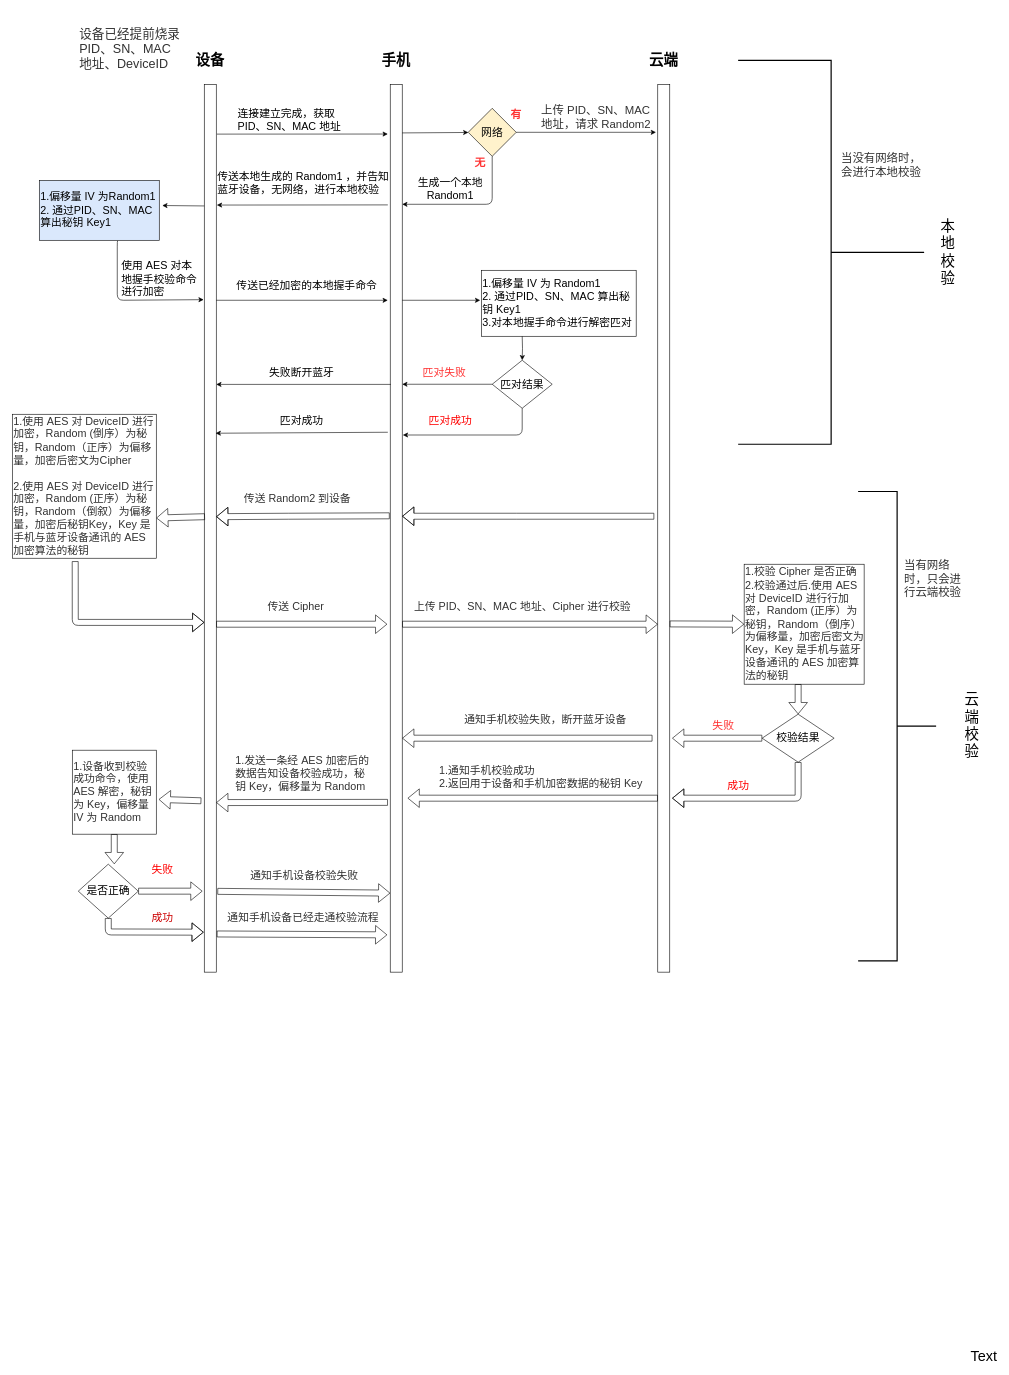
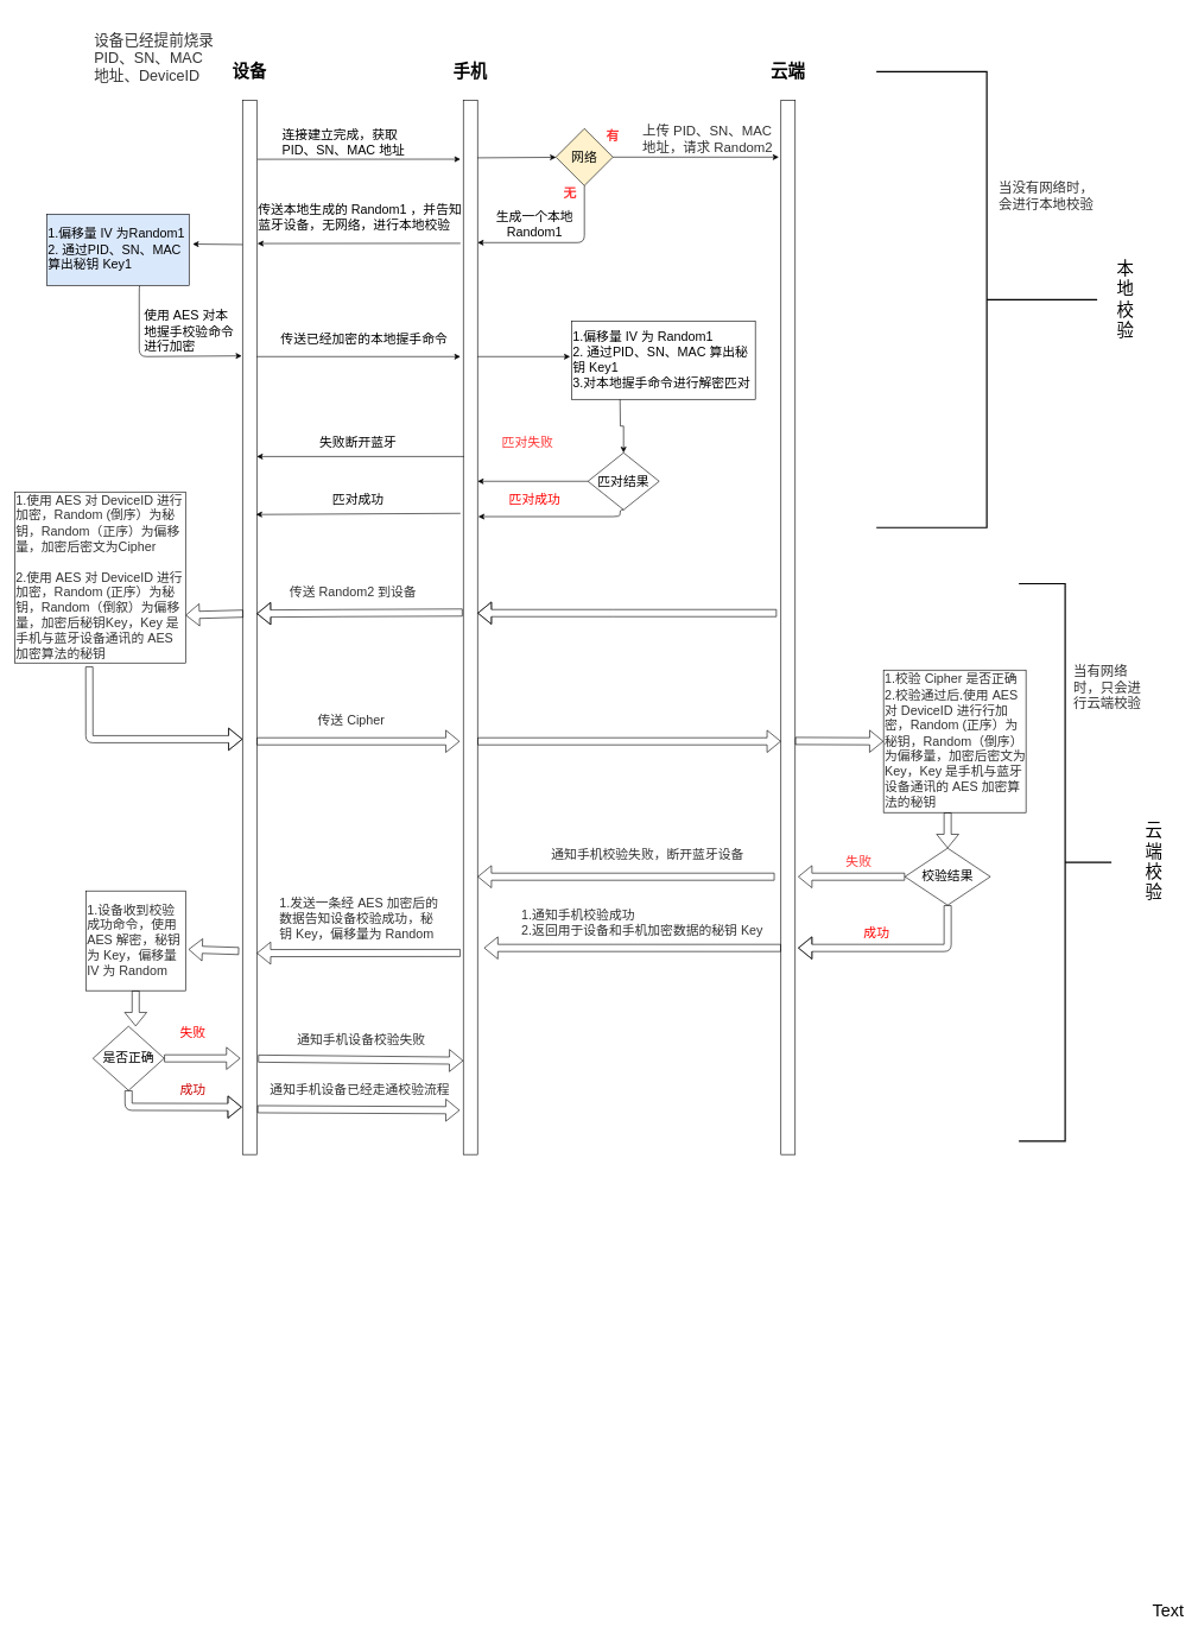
- <mxCell id="27" value="匹对结果" style="rhombus;whiteSpace=wrap;html=1;align=center;fontSize=18;" vertex="1" parent="1"><mxGeometry x="820" y="600" width="100" height="80" as="geometry" /></mxCell>
+ <mxCell id="27" value="匹对结果" style="rhombus;whiteSpace=wrap;html=1;align=center;fontSize=18;" vertex="1" parent="1"><mxGeometry x="825" y="635" width="100" height="80" as="geometry" /></mxCell>
- <mxCell id="45" value="&lt;span style=&quot;color: rgb(50, 50, 50); font-size: 18px; background-color: rgba(255, 255, 255, 0.01);&quot;&gt;上传 PID、SN、MAC 地址、Cipher 进行校验&lt;/span&gt;" style="text;html=1;align=center;verticalAlign=middle;resizable=0;points=[];autosize=1;fontSize=18;" vertex="1" parent="1"><mxGeometry x="680" y="995" width="380" height="30" as="geometry" /></mxCell>
